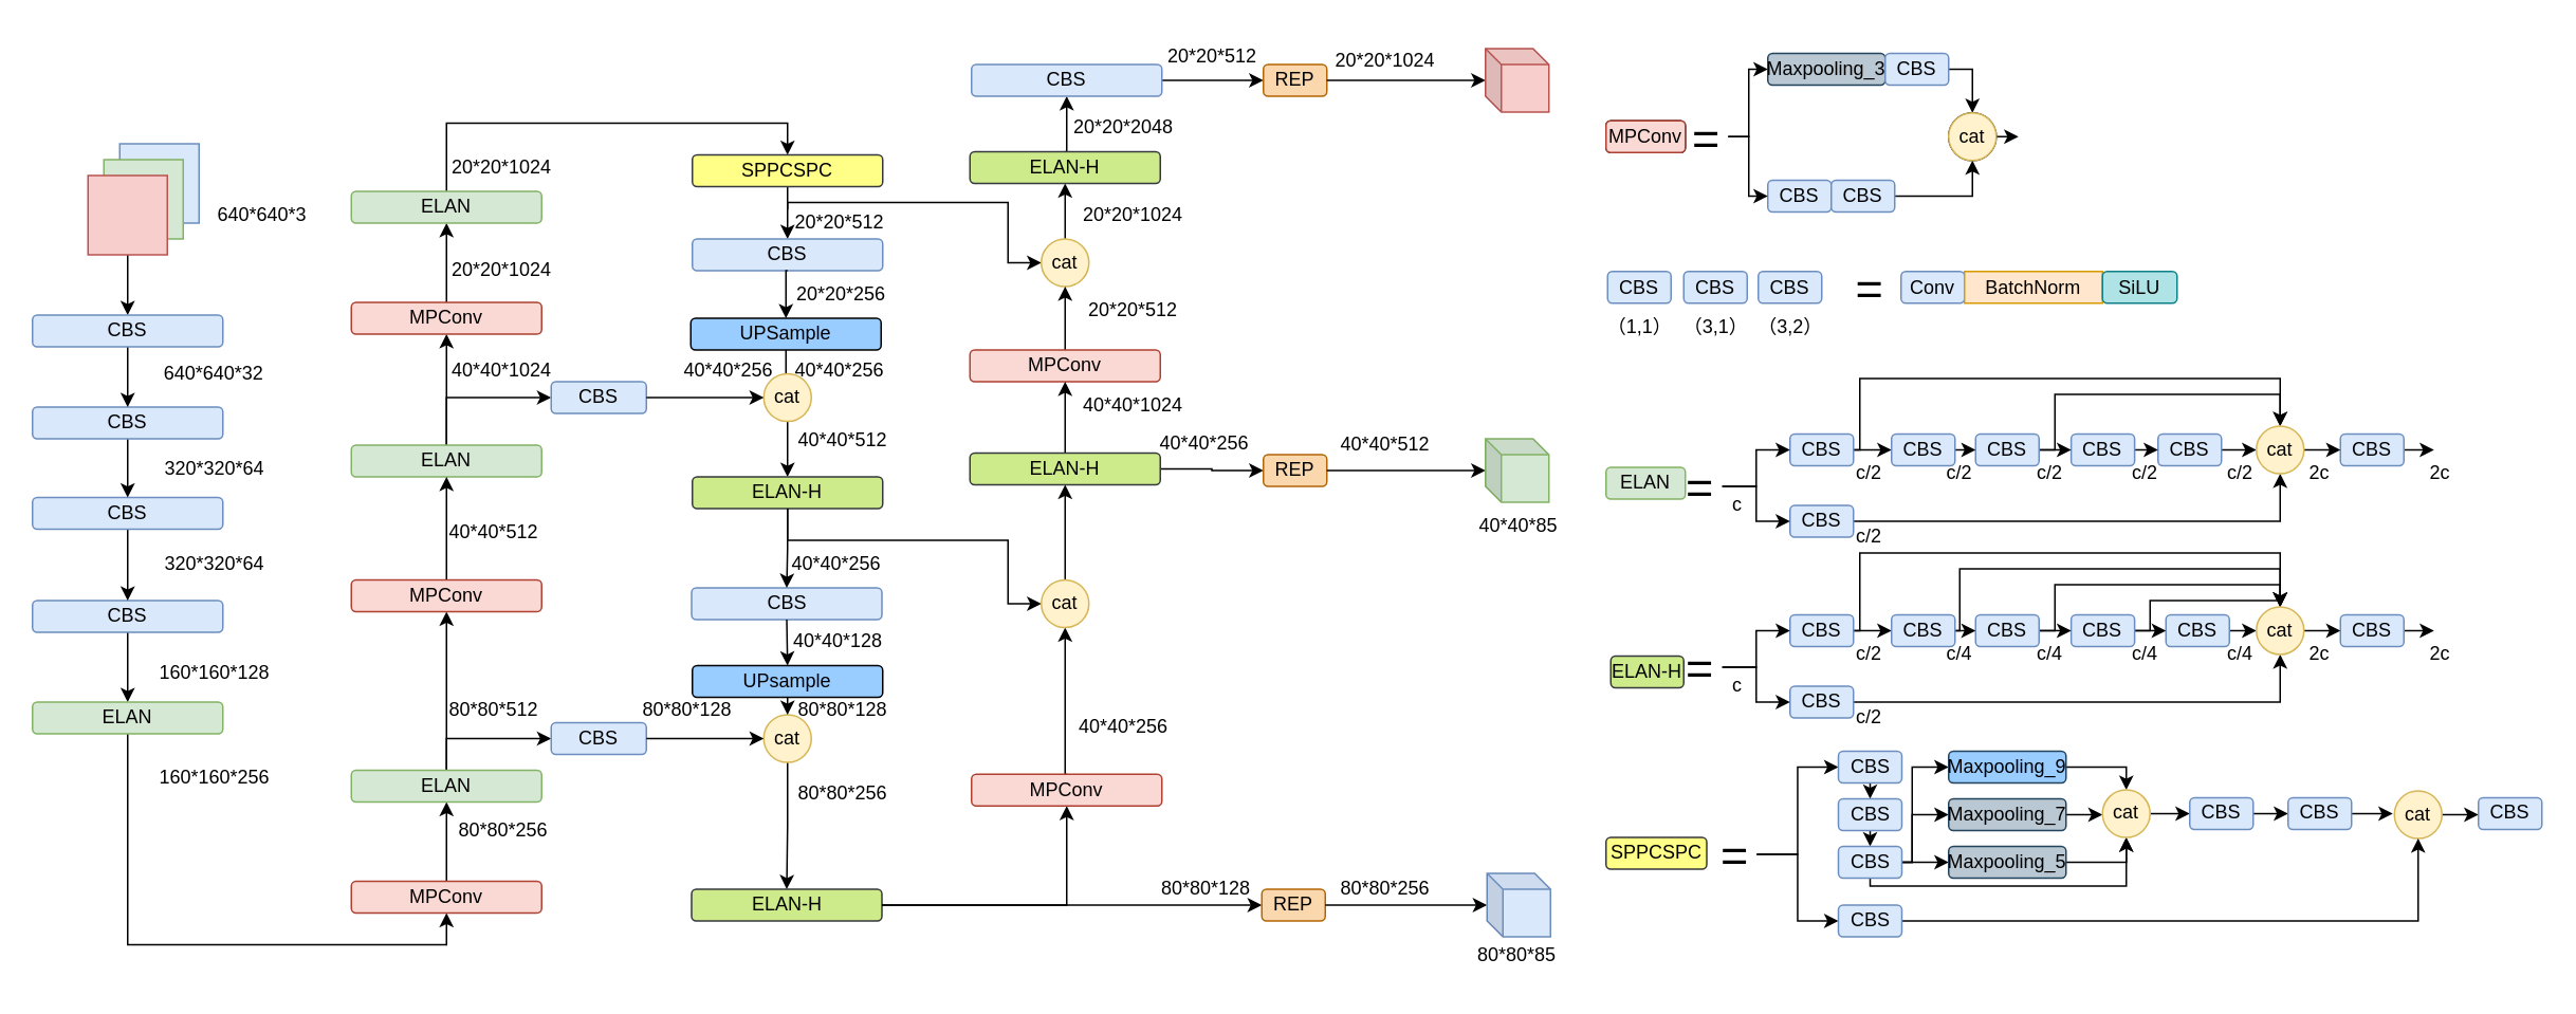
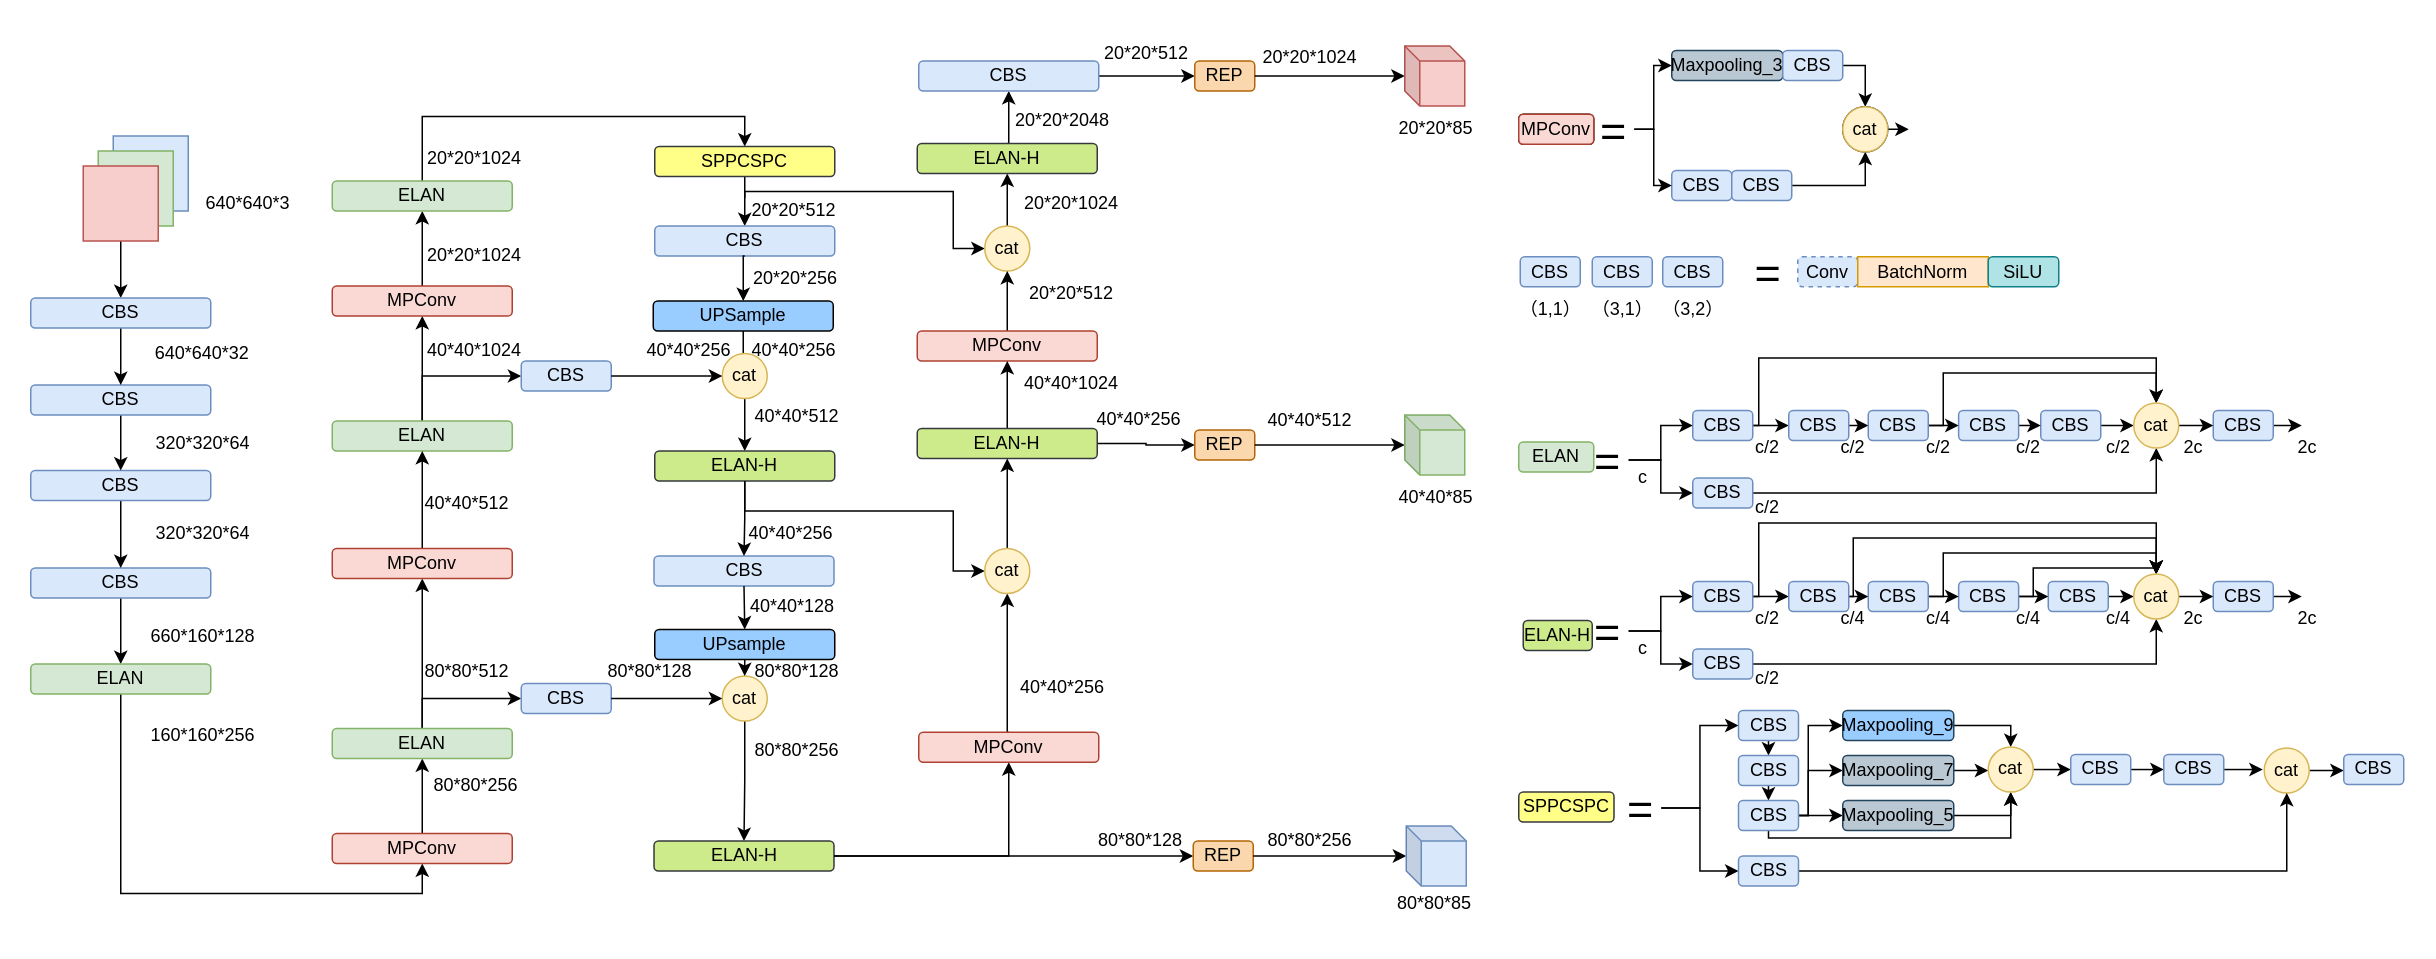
+ <mxCell id="147" value="20*20*85" style="text;html=1;strokeColor=none;fillColor=none;align=center;verticalAlign=middle;whiteSpace=wrap;rounded=0;strokeWidth=1;fontSize=12;" parent="1" vertex="1"><mxGeometry x="929" y="70" width="56" height="30" as="geometry" /></mxCell>
- <mxCell id="76" value="Conv" style="rounded=1;whiteSpace=wrap;html=1;fillColor=#dae8fc;strokeColor=#6c8ebf;" parent="1" vertex="1"><mxGeometry x="1198" y="170.5" width="40" height="20" as="geometry" /></mxCell>
+ <mxCell id="76" value="Conv" style="rounded=1;whiteSpace=wrap;html=1;fillColor=#dae8fc;strokeColor=#6c8ebf;dashed=1;" parent="1" vertex="1"><mxGeometry x="1198" y="170.5" width="40" height="20" as="geometry" /></mxCell>
- <mxCell id="122" value="160*160*128" style="text;html=1;strokeColor=none;fillColor=none;align=center;verticalAlign=middle;whiteSpace=wrap;rounded=0;strokeWidth=1;fontSize=12;" parent="1" vertex="1"><mxGeometry x="105" y="409" width="60" height="30" as="geometry" /></mxCell>
+ <mxCell id="122" value="660*160*128" style="text;html=1;strokeColor=none;fillColor=none;align=center;verticalAlign=middle;whiteSpace=wrap;rounded=0;strokeWidth=1;fontSize=12;" parent="1" vertex="1"><mxGeometry x="105" y="409" width="60" height="30" as="geometry" /></mxCell>
